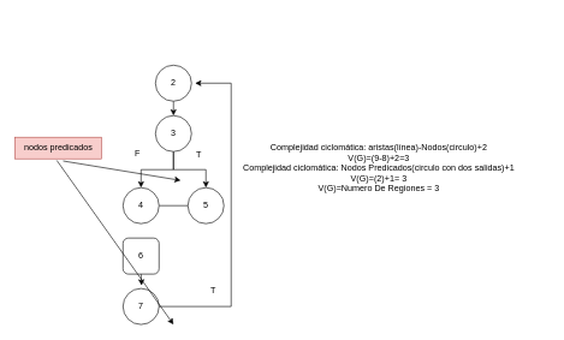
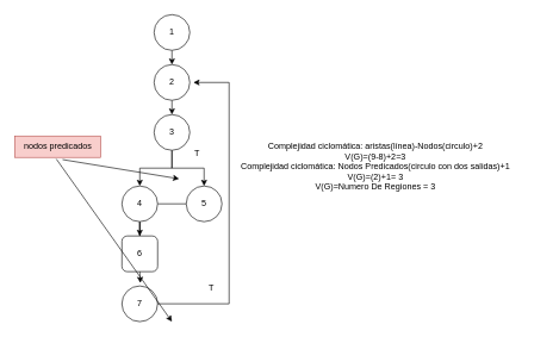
+ <mxCell id="3" value="1" style="ellipse;whiteSpace=wrap;html=1;aspect=fixed;" parent="1" vertex="1"><mxGeometry x="215" y="20" width="50" height="50" as="geometry" /></mxCell>
+ <mxCell id="2" style="edgeStyle=orthogonalEdgeStyle;rounded=0;orthogonalLoop=1;jettySize=auto;html=1;exitX=0.5;exitY=1;exitDx=0;exitDy=0;entryX=0.5;entryY=0;entryDx=0;entryDy=0;" parent="1" source="3" target="6" edge="1"><mxGeometry relative="1" as="geometry" /></mxCell>
- <mxCell id="21" value="F" style="text;html=1;align=center;verticalAlign=middle;resizable=0;points=[];autosize=1;strokeColor=none;fillColor=none;" vertex="1" parent="1"><mxGeometry x="175" y="198" width="30" height="30" as="geometry" /></mxCell>
+ <mxCell id="12" style="edgeStyle=orthogonalEdgeStyle;rounded=0;orthogonalLoop=1;jettySize=auto;html=1;exitX=0.5;exitY=1;exitDx=0;exitDy=0;" parent="1" source="13" target="14" edge="1"><mxGeometry relative="1" as="geometry" /></mxCell>
